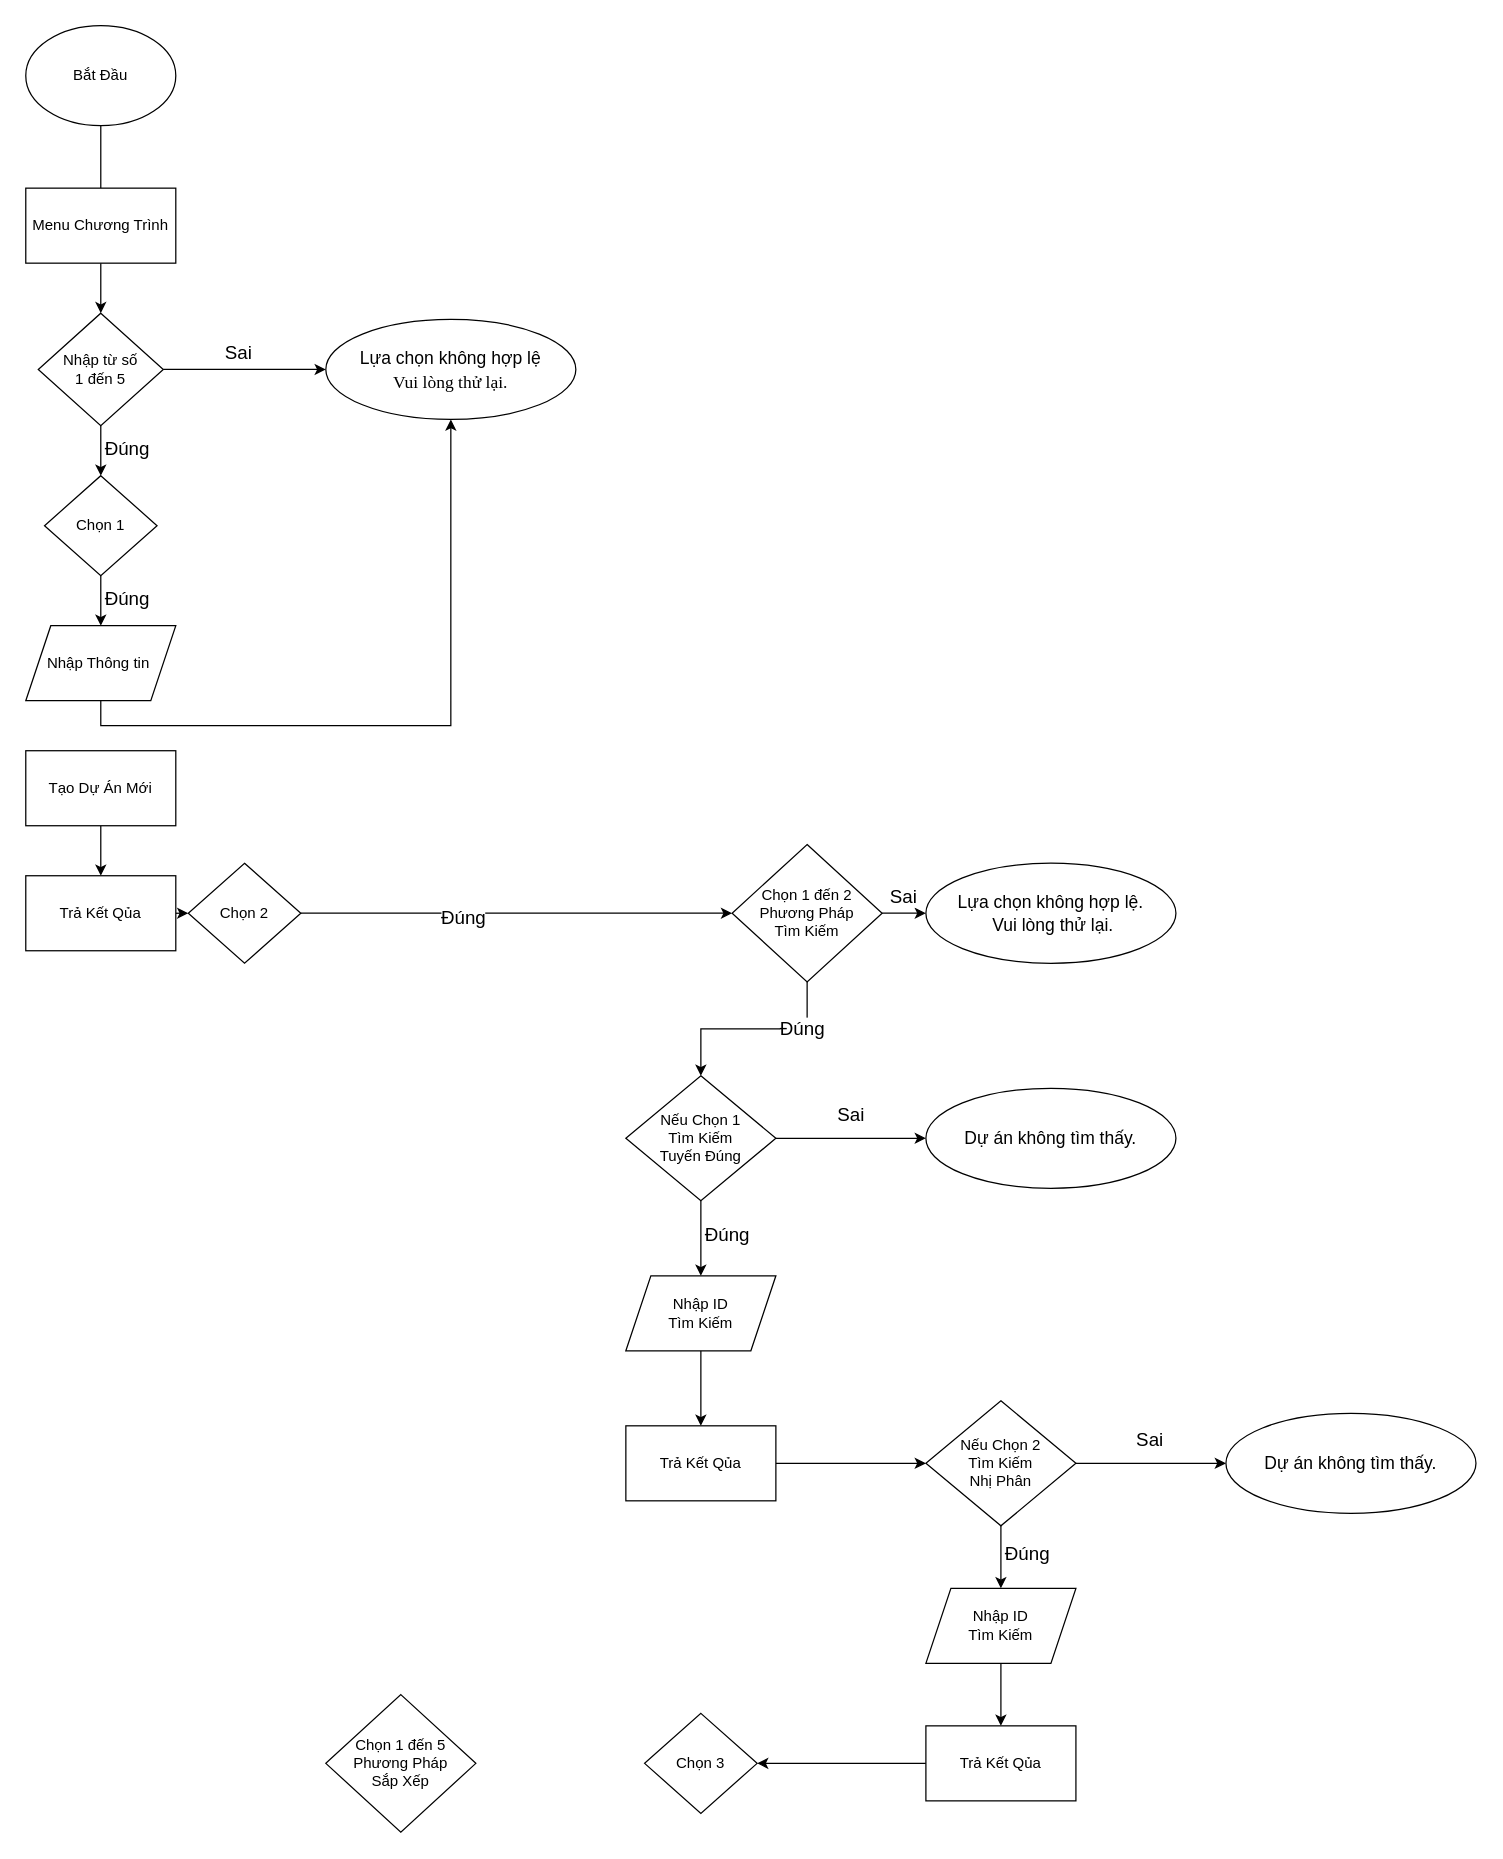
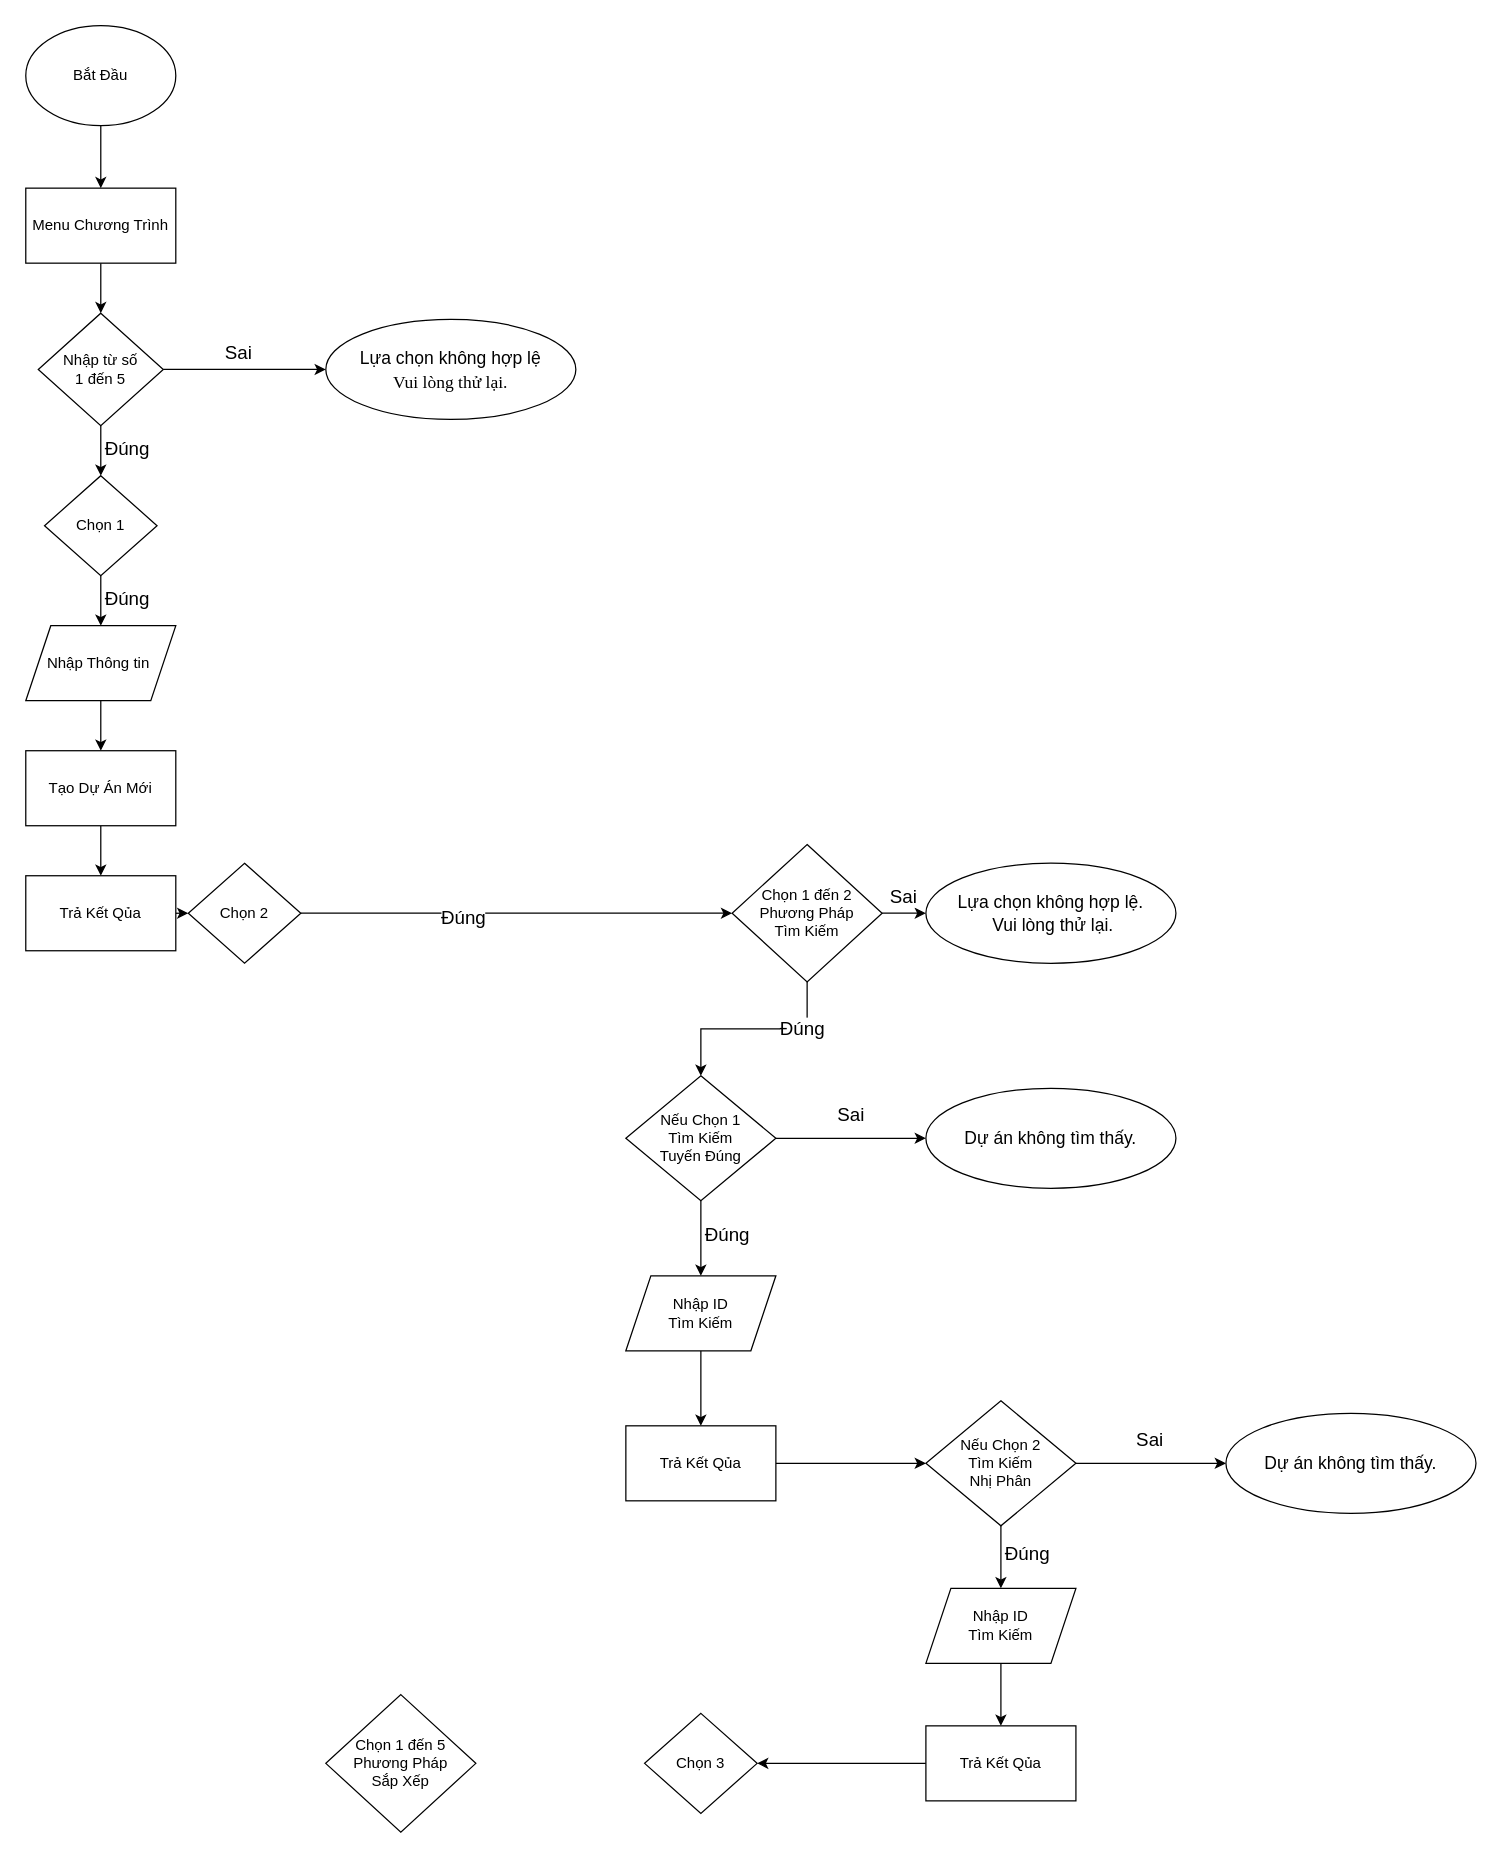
- <mxCell id="2" style="edgeStyle=orthogonalEdgeStyle;rounded=0;orthogonalLoop=1;jettySize=auto;html=1;exitX=0.5;exitY=1;exitDx=0;exitDy=0;entryX=0.5;entryY=0;entryDx=0;entryDy=0;endArrow=none;" edge="1" parent="1" source="3" target="5"><mxGeometry relative="1" as="geometry" /></mxCell>
+ <mxCell id="2" style="edgeStyle=orthogonalEdgeStyle;rounded=0;orthogonalLoop=1;jettySize=auto;html=1;exitX=0.5;exitY=1;exitDx=0;exitDy=0;entryX=0.5;entryY=0;entryDx=0;entryDy=0;" edge="1" parent="1" source="3" target="5"><mxGeometry relative="1" as="geometry" /></mxCell>
- <mxCell id="15" style="edgeStyle=orthogonalEdgeStyle;rounded=0;orthogonalLoop=1;jettySize=auto;html=1;exitX=0.5;exitY=1;exitDx=0;exitDy=0;" edge="1" parent="1" source="16" target="14"><mxGeometry relative="1" as="geometry" /></mxCell>
+ <mxCell id="15" style="edgeStyle=orthogonalEdgeStyle;rounded=0;orthogonalLoop=1;jettySize=auto;html=1;exitX=0.5;exitY=1;exitDx=0;exitDy=0;entryX=0.5;entryY=0;entryDx=0;entryDy=0;" edge="1" parent="1" source="16" target="18"><mxGeometry relative="1" as="geometry" /></mxCell>
